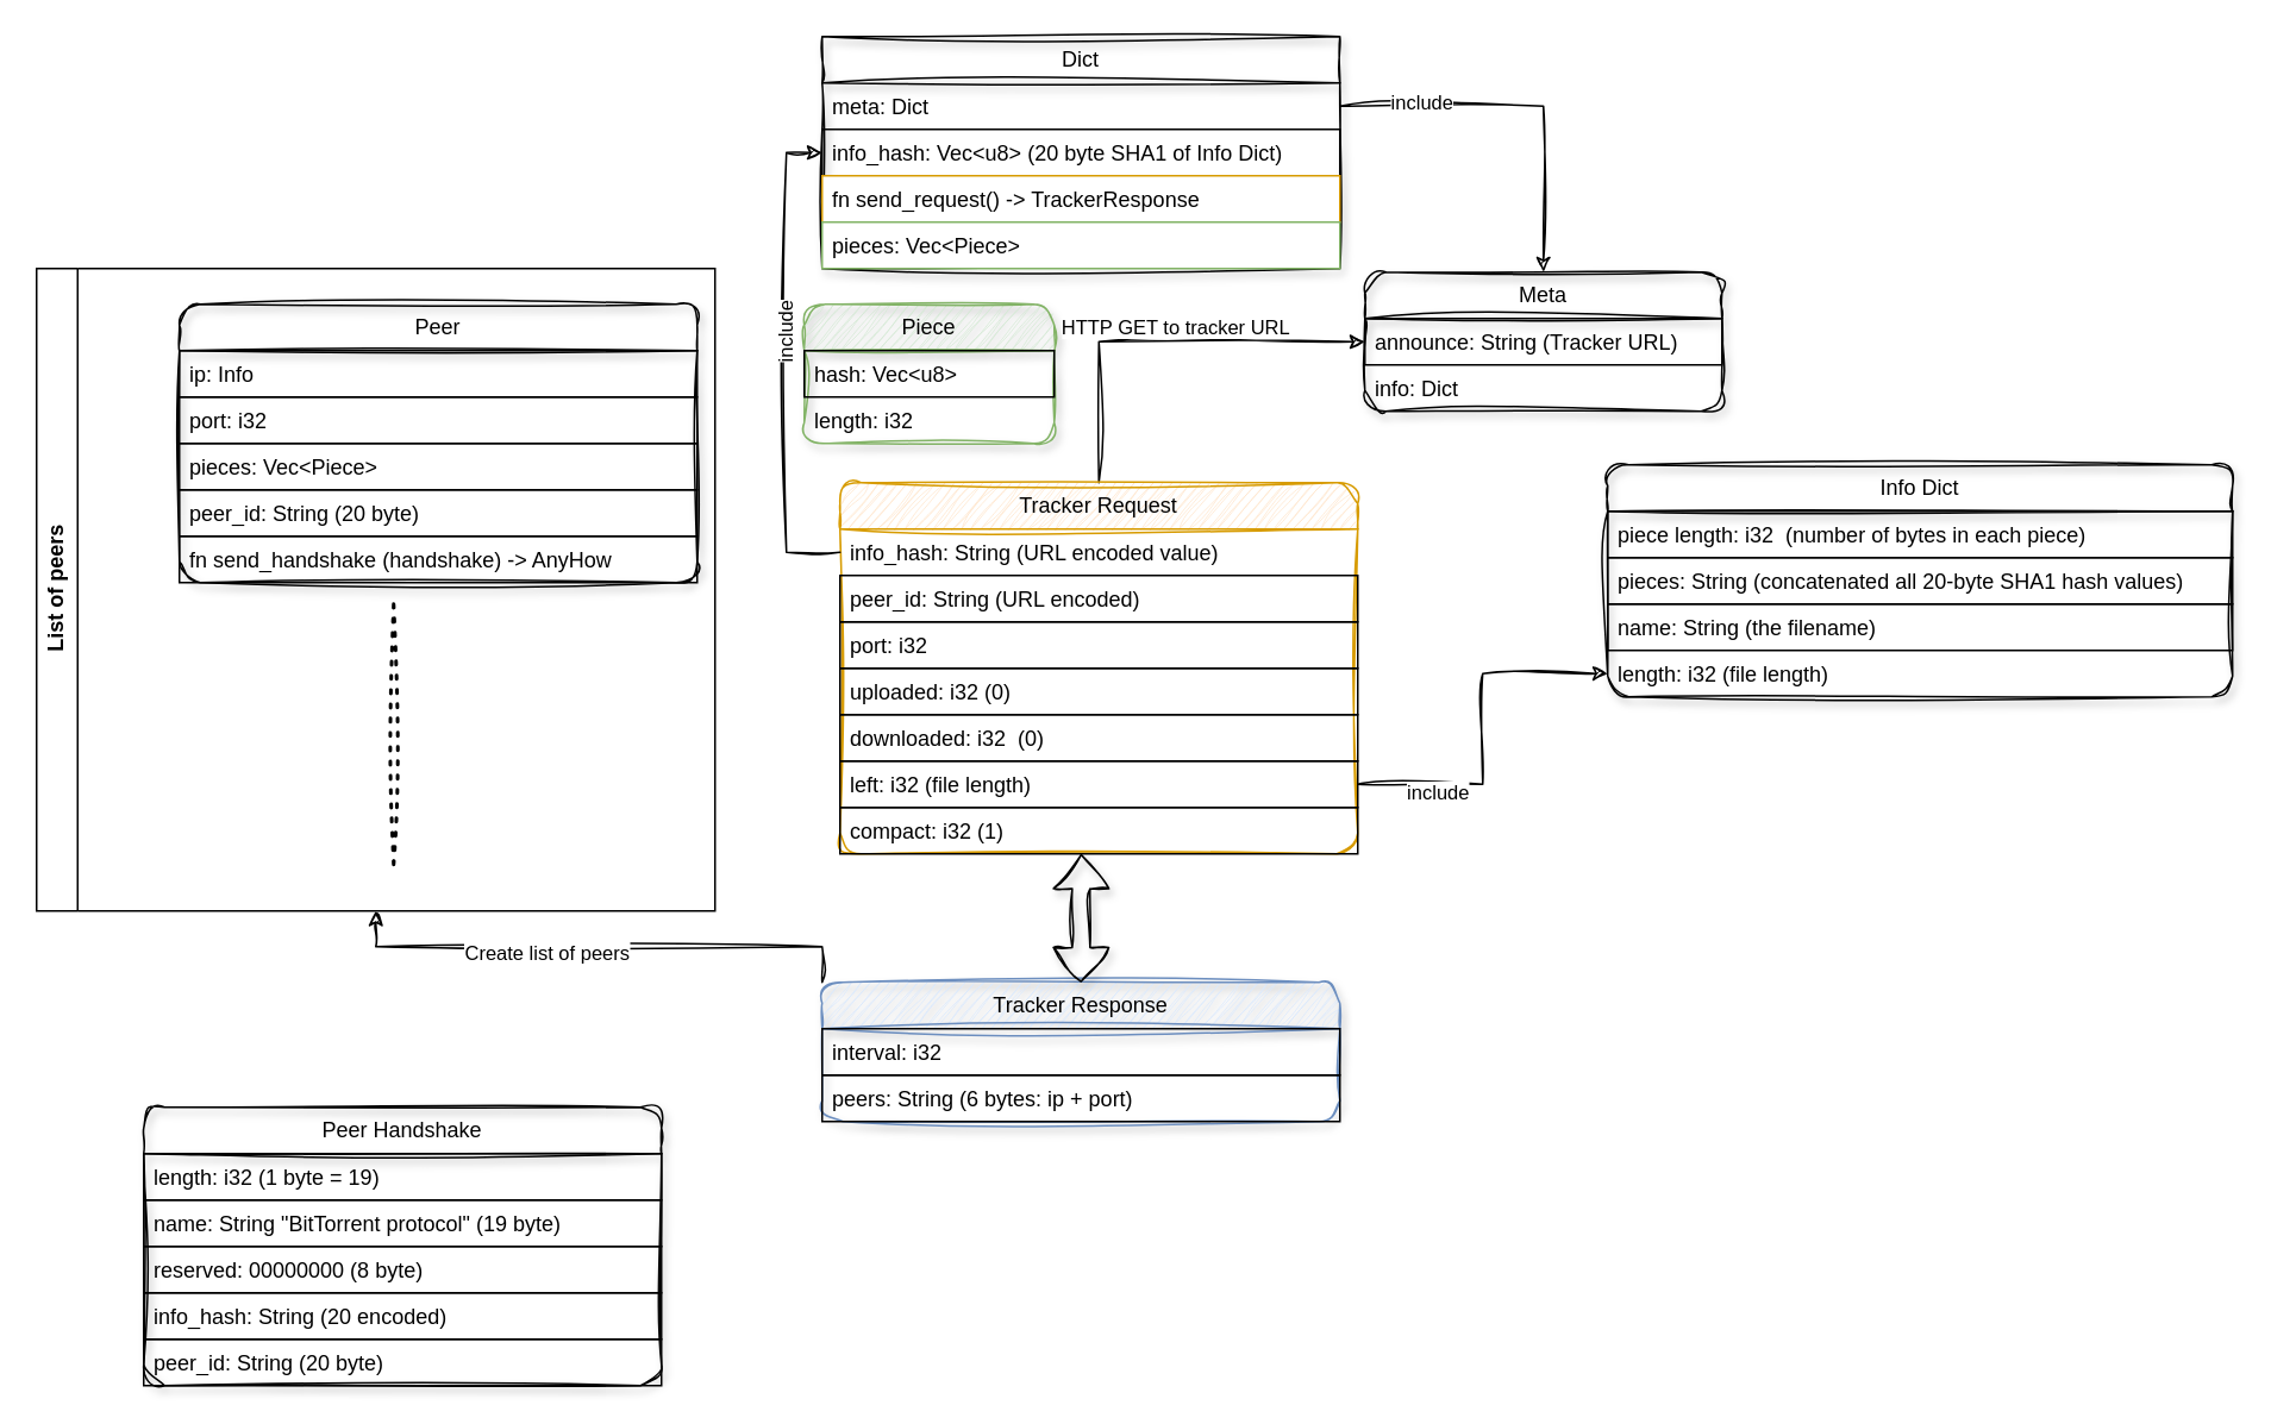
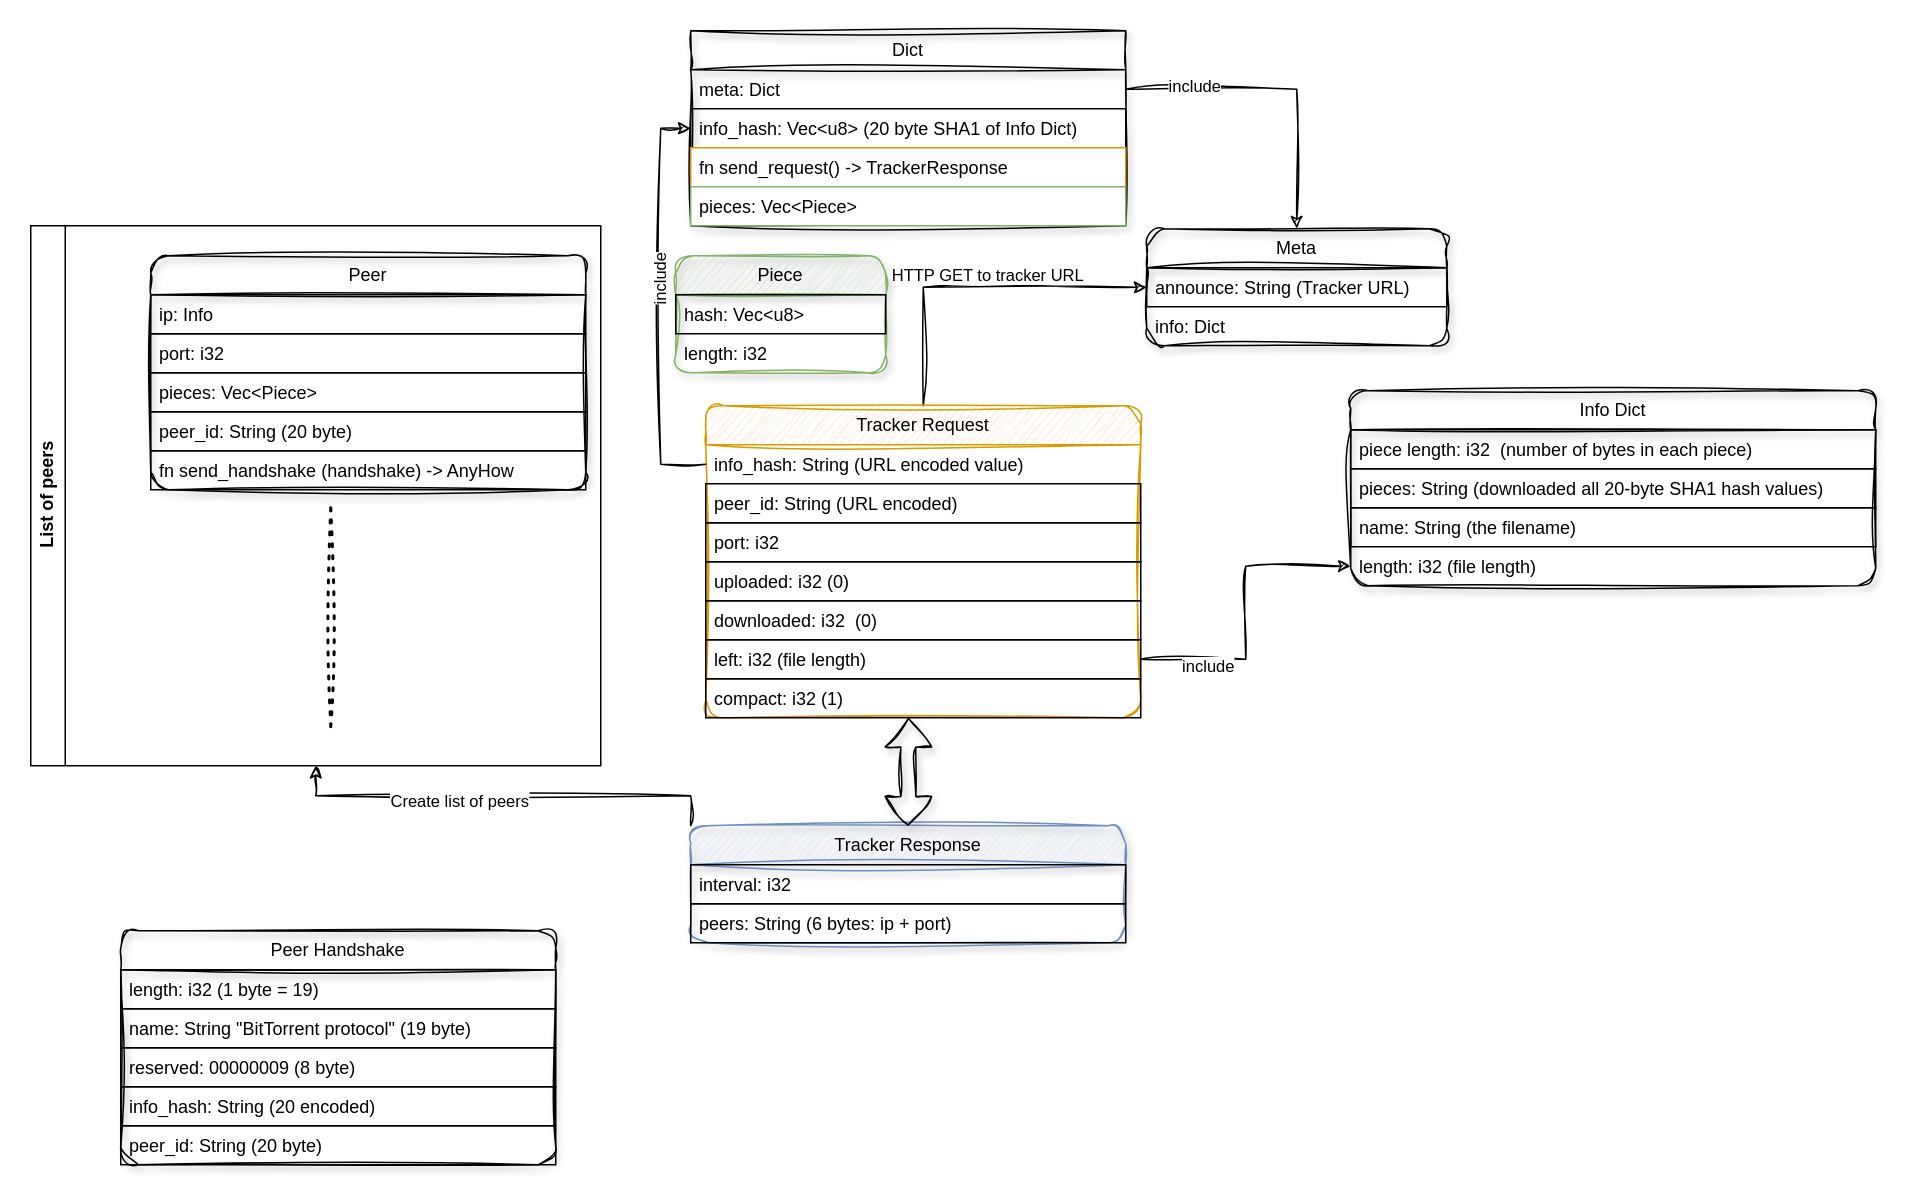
- <mxCell id="7" value="pieces: String (concatenated&amp;nbsp;all 20-byte SHA1 hash values)" style="text;strokeColor=default;fillColor=none;align=left;verticalAlign=top;spacingLeft=4;spacingRight=4;overflow=hidden;rotatable=0;points=[[0,0.5],[1,0.5]];portConstraint=eastwest;whiteSpace=wrap;html=1;" vertex="1" parent="5"><mxGeometry y="52" width="350" height="26" as="geometry" /></mxCell>
+ <mxCell id="7" value="pieces: String (downloaded&amp;nbsp;all 20-byte SHA1 hash values)" style="text;strokeColor=default;fillColor=none;align=left;verticalAlign=top;spacingLeft=4;spacingRight=4;overflow=hidden;rotatable=0;points=[[0,0.5],[1,0.5]];portConstraint=eastwest;whiteSpace=wrap;html=1;" vertex="1" parent="5"><mxGeometry y="52" width="350" height="26" as="geometry" /></mxCell>
- <mxCell id="43" value="reserved: 00000000 (8 byte)" style="text;strokeColor=default;fillColor=none;align=left;verticalAlign=top;spacingLeft=4;spacingRight=4;overflow=hidden;rotatable=0;points=[[0,0.5],[1,0.5]];portConstraint=eastwest;whiteSpace=wrap;html=1;" vertex="1" parent="40"><mxGeometry y="78" width="290" height="26" as="geometry" /></mxCell>
+ <mxCell id="43" value="reserved: 00000009 (8 byte)" style="text;strokeColor=default;fillColor=none;align=left;verticalAlign=top;spacingLeft=4;spacingRight=4;overflow=hidden;rotatable=0;points=[[0,0.5],[1,0.5]];portConstraint=eastwest;whiteSpace=wrap;html=1;" vertex="1" parent="40"><mxGeometry y="78" width="290" height="26" as="geometry" /></mxCell>
